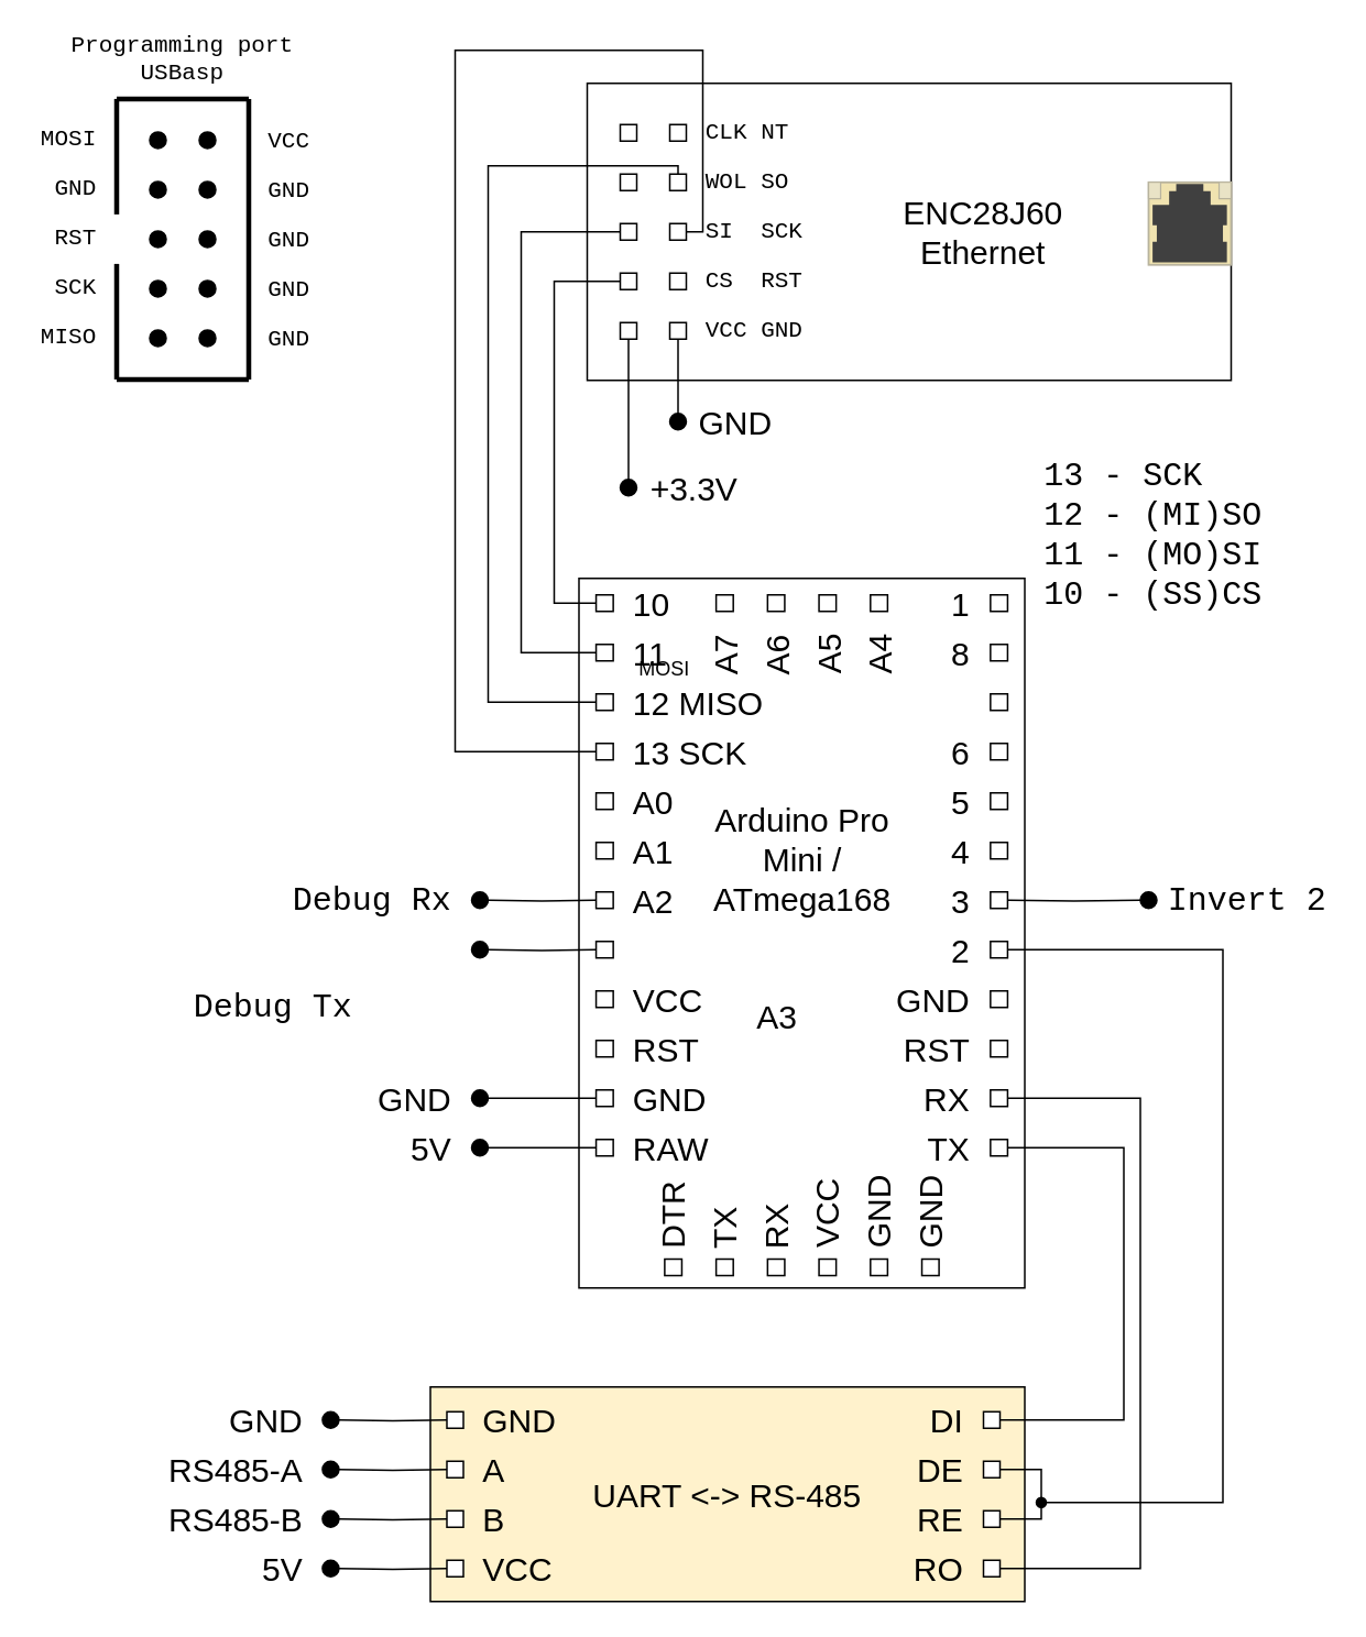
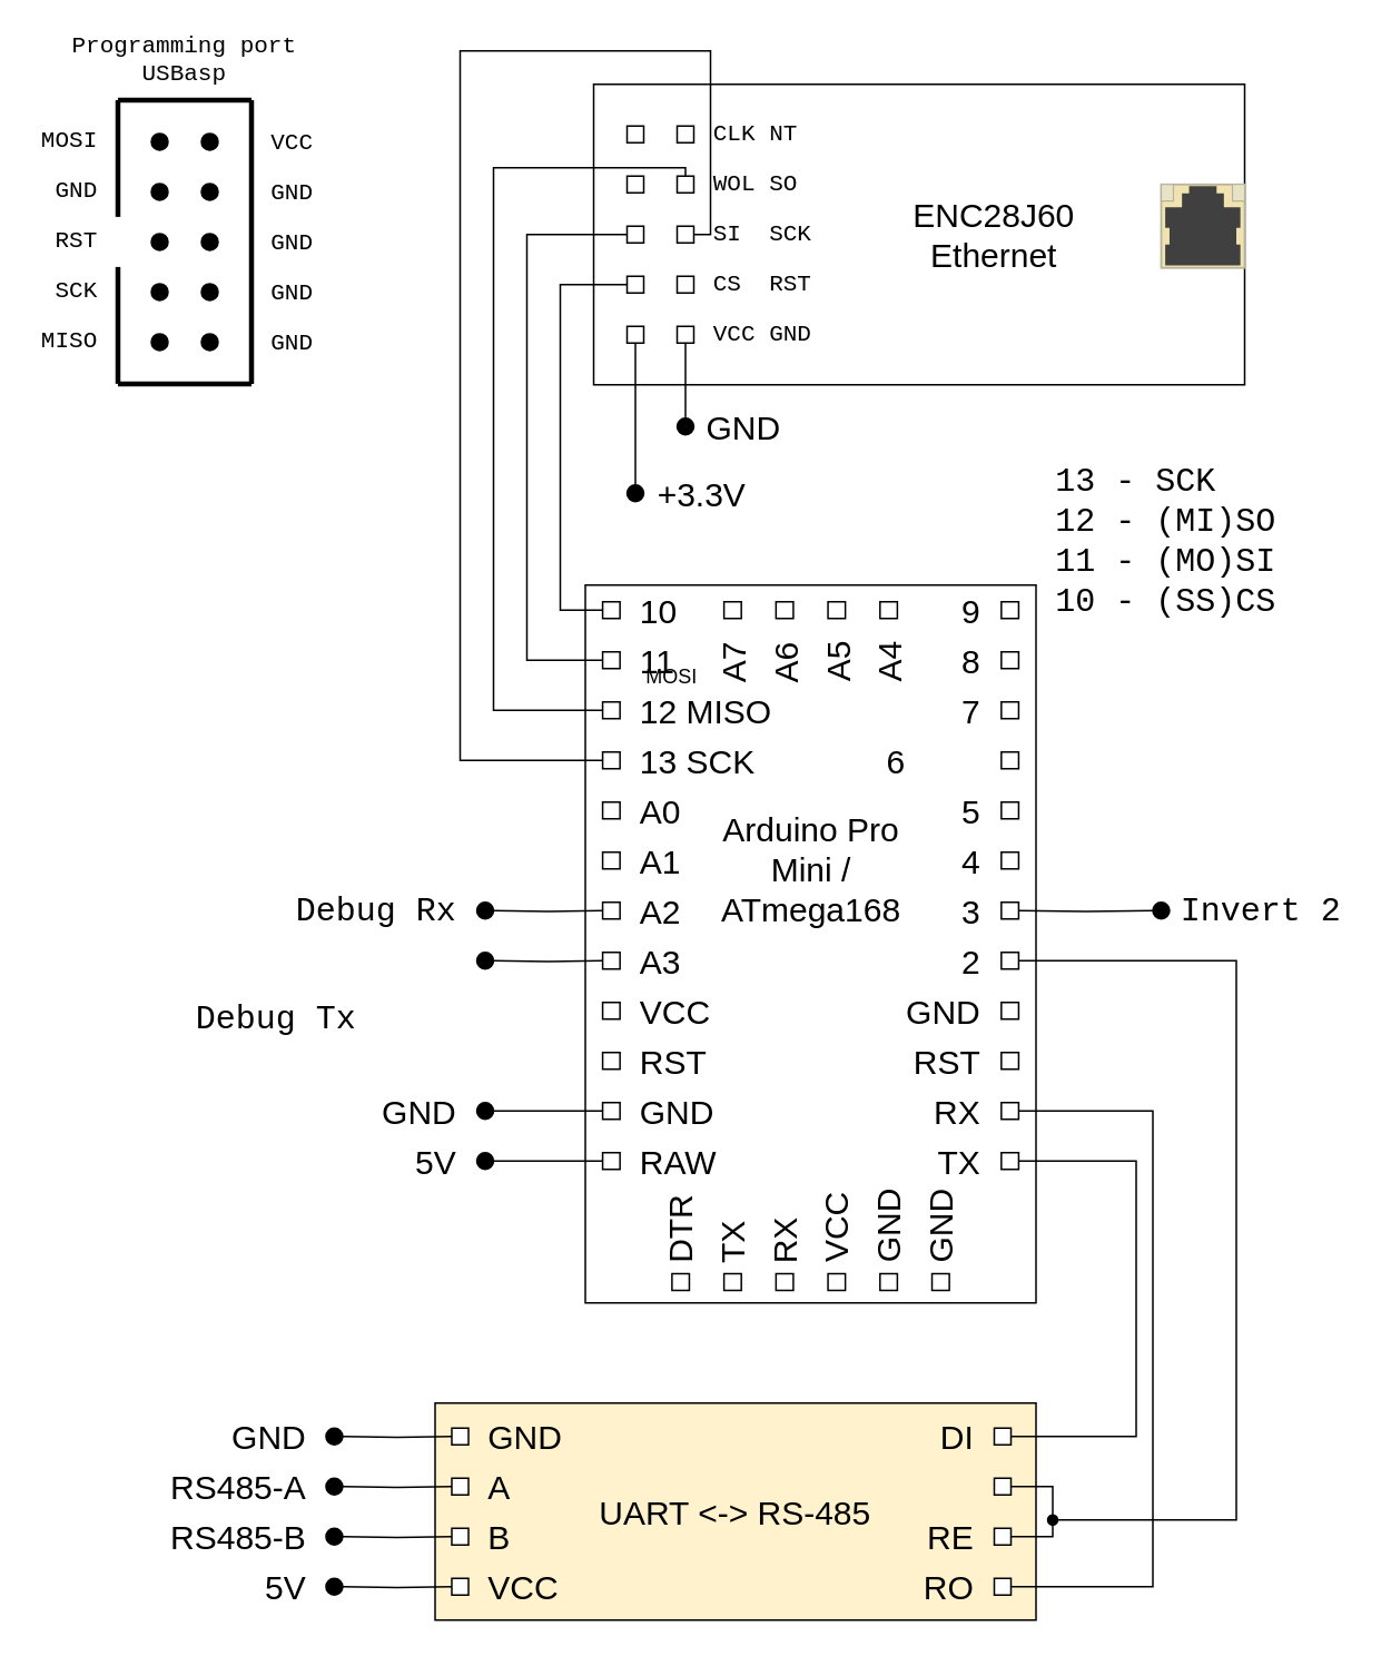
- <mxCell id="123" value="1" style="text;html=1;strokeColor=none;fillColor=none;align=right;verticalAlign=middle;whiteSpace=wrap;rounded=0;fontSize=20;" parent="73" vertex="1"><mxGeometry x="197.308" y="5" width="41.538" height="20" as="geometry" /></mxCell>
+ <mxCell id="123" value="9" style="text;html=1;strokeColor=none;fillColor=none;align=right;verticalAlign=middle;whiteSpace=wrap;rounded=0;fontSize=20;" parent="73" vertex="1"><mxGeometry x="197.308" y="5" width="41.538" height="20" as="geometry" /></mxCell>
+ <mxCell id="125" value="7" style="text;html=1;strokeColor=none;fillColor=none;align=right;verticalAlign=middle;whiteSpace=wrap;rounded=0;fontSize=20;" parent="73" vertex="1"><mxGeometry x="197.308" y="65" width="41.538" height="20" as="geometry" /></mxCell>
- <mxCell id="126" value="6" style="text;html=1;strokeColor=none;fillColor=none;align=right;verticalAlign=middle;whiteSpace=wrap;rounded=0;fontSize=20;" parent="73" vertex="1"><mxGeometry x="197.308" y="95" width="41.538" height="20" as="geometry" /></mxCell>
+ <mxCell id="126" value="6" style="text;html=1;strokeColor=none;fillColor=none;align=right;verticalAlign=middle;whiteSpace=wrap;rounded=0;fontSize=20;" parent="73" vertex="1"><mxGeometry x="152.308" y="95" width="41.538" height="20" as="geometry" /></mxCell>
- <mxCell id="97" value="A3" style="text;html=1;strokeColor=none;fillColor=none;align=left;verticalAlign=middle;whiteSpace=wrap;rounded=0;fontSize=20;" parent="73" vertex="1"><mxGeometry x="106.154" y="255" width="51.923" height="20" as="geometry" /></mxCell>
+ <mxCell id="97" value="A3" style="text;html=1;strokeColor=none;fillColor=none;align=left;verticalAlign=middle;whiteSpace=wrap;rounded=0;fontSize=20;" parent="73" vertex="1"><mxGeometry x="31.154" y="215" width="51.923" height="20" as="geometry" /></mxCell>
- <mxCell id="70" value="DE" style="text;html=1;strokeColor=none;fillColor=none;align=right;verticalAlign=middle;whiteSpace=wrap;rounded=0;fontSize=20;" vertex="1" parent="1"><mxGeometry x="545" y="880" width="40" height="20" as="geometry" /></mxCell>
